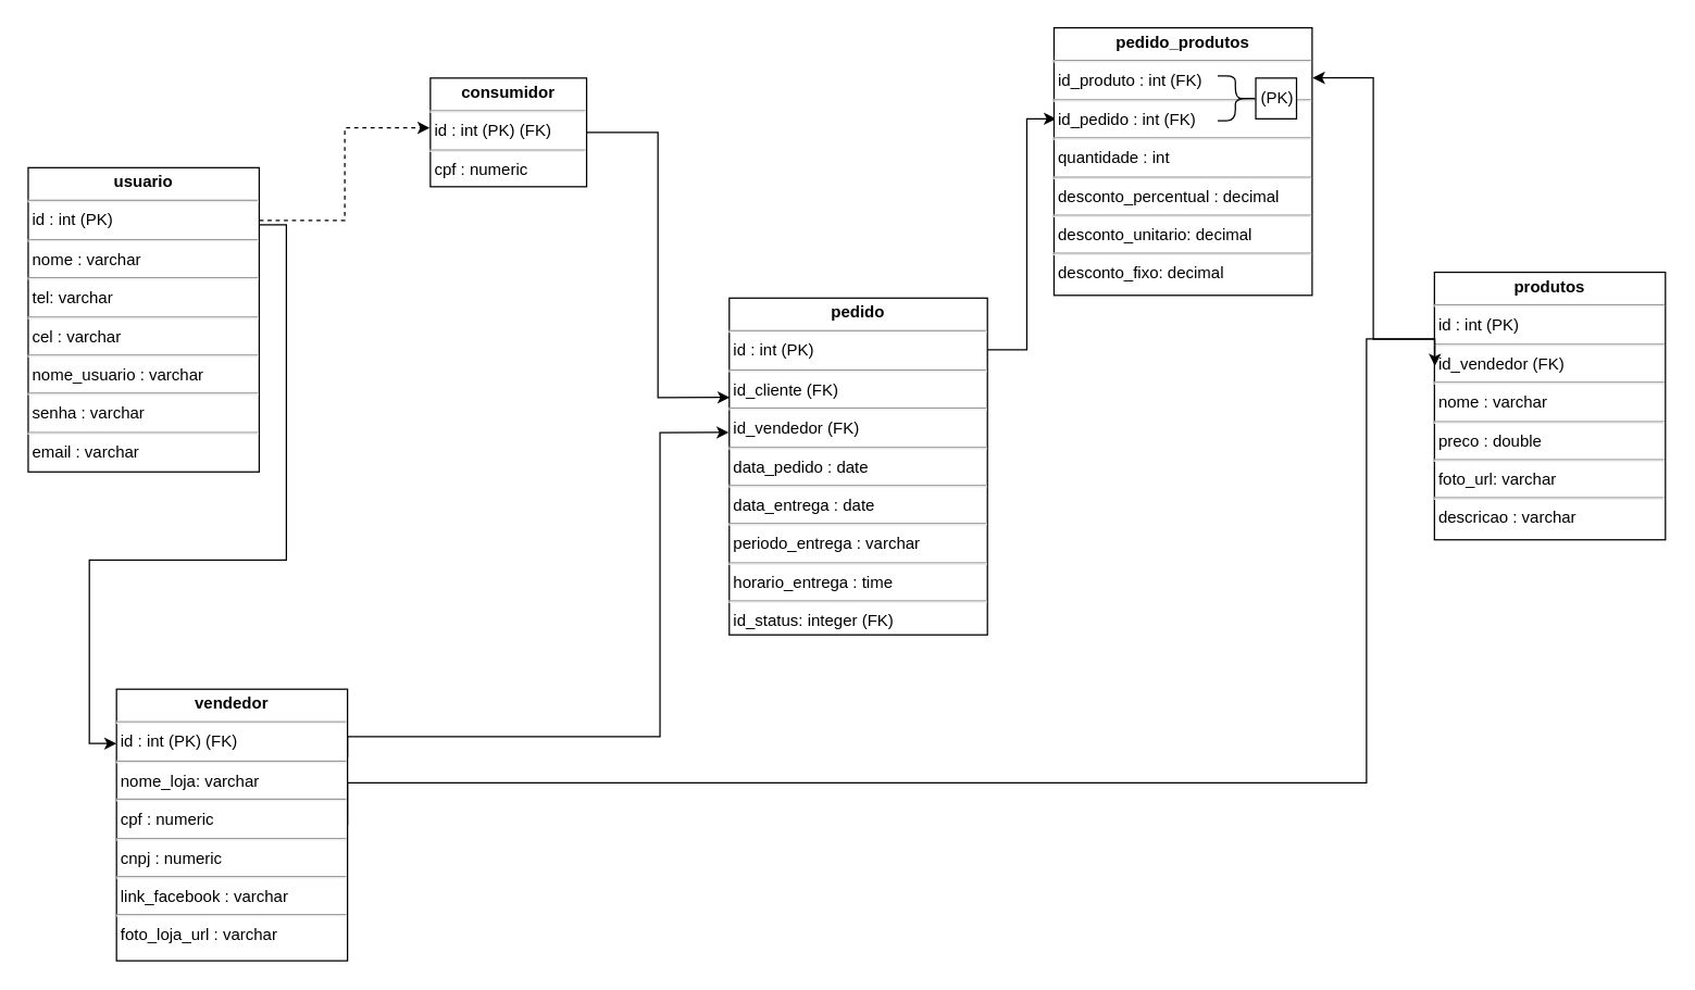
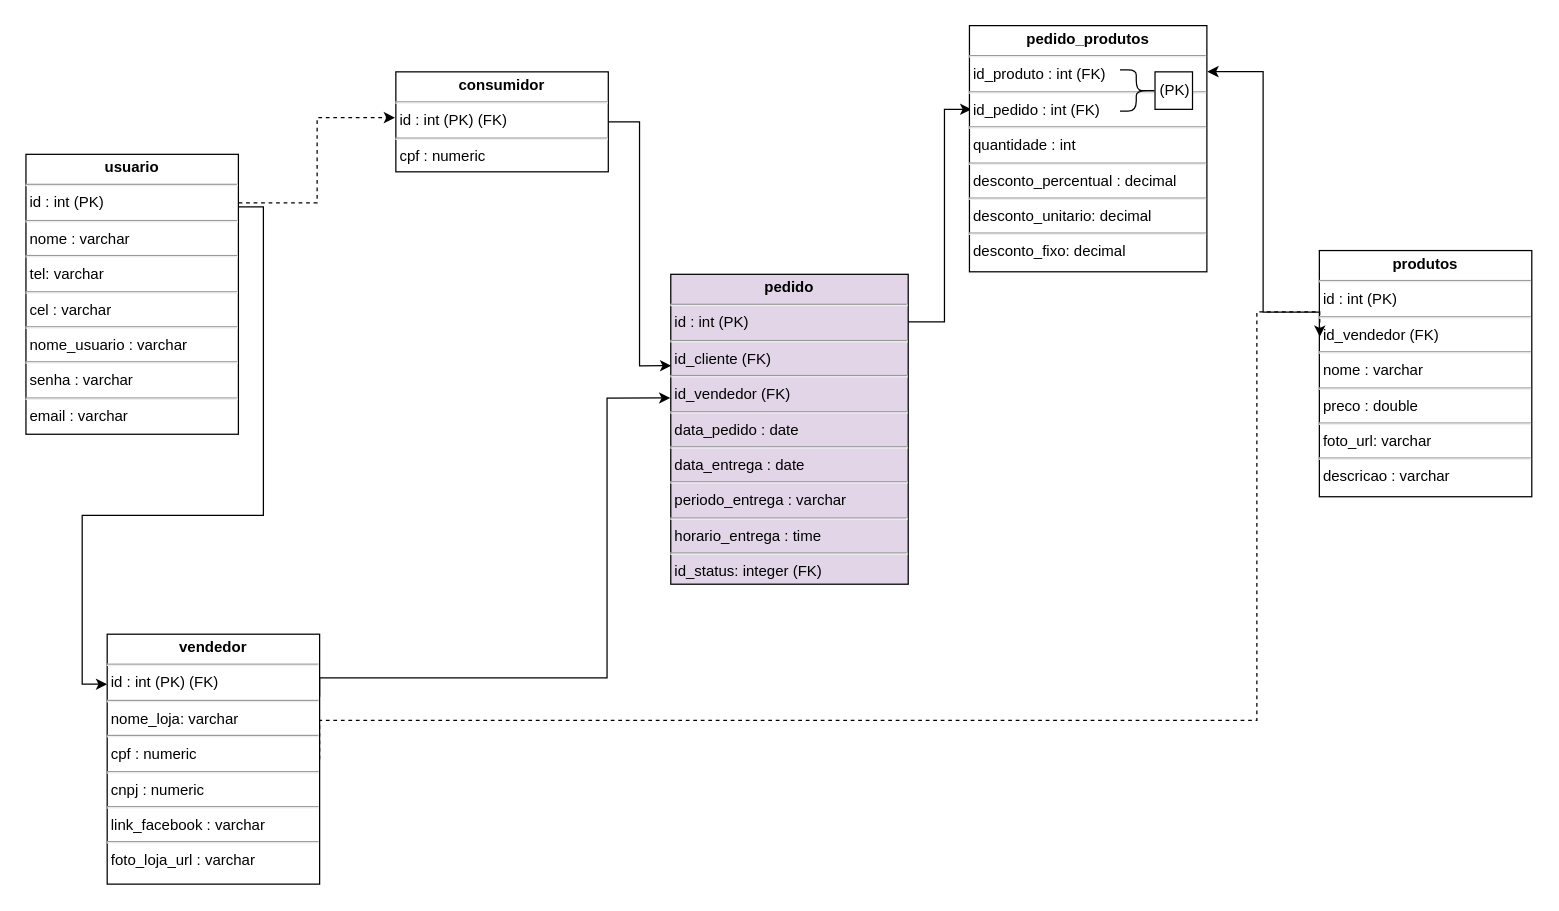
- <mxCell id="10" value="&lt;p style=&quot;margin: 0px ; margin-top: 4px ; text-align: center&quot;&gt;&lt;b&gt;consumidor&lt;/b&gt;&lt;/p&gt;&lt;hr&gt;&amp;nbsp;id : int (PK) (FK)&lt;hr&gt;&amp;nbsp;cpf : numeric" style="verticalAlign=top;align=left;overflow=fill;fontSize=12;fontFamily=Helvetica;html=1;" parent="1" vertex="1"><mxGeometry x="316" y="57" width="115" height="80" as="geometry" /></mxCell>
+ <mxCell id="10" value="&lt;p style=&quot;margin: 0px ; margin-top: 4px ; text-align: center&quot;&gt;&lt;b&gt;consumidor&lt;/b&gt;&lt;/p&gt;&lt;hr&gt;&amp;nbsp;id : int (PK) (FK)&lt;hr&gt;&amp;nbsp;cpf : numeric" style="verticalAlign=top;align=left;overflow=fill;fontSize=12;fontFamily=Helvetica;html=1;" parent="1" vertex="1"><mxGeometry x="316" y="57" width="170" height="80" as="geometry" /></mxCell>
- <mxCell id="3" value="&lt;p style=&quot;margin: 0px ; margin-top: 4px ; text-align: center&quot;&gt;&lt;b&gt;pedido&lt;/b&gt;&lt;/p&gt;&lt;hr&gt;&amp;nbsp;id : int (PK)&amp;nbsp;&lt;hr&gt;&amp;nbsp;id_cliente (FK)&lt;hr&gt;&amp;nbsp;id_vendedor (FK)&lt;hr&gt;&amp;nbsp;data_pedido : date&lt;hr&gt;&amp;nbsp;data_entrega : date&lt;hr&gt;&amp;nbsp;periodo_entrega : varchar&lt;hr&gt;&amp;nbsp;horario_entrega : time&lt;hr&gt;&amp;nbsp;id_status: integer (FK)" style="verticalAlign=top;align=left;overflow=fill;fontSize=12;fontFamily=Helvetica;html=1;" parent="1" vertex="1"><mxGeometry x="536" y="219" width="190" height="248" as="geometry" /></mxCell>
+ <mxCell id="3" value="&lt;p style=&quot;margin: 0px ; margin-top: 4px ; text-align: center&quot;&gt;&lt;b&gt;pedido&lt;/b&gt;&lt;/p&gt;&lt;hr&gt;&amp;nbsp;id : int (PK)&amp;nbsp;&lt;hr&gt;&amp;nbsp;id_cliente (FK)&lt;hr&gt;&amp;nbsp;id_vendedor (FK)&lt;hr&gt;&amp;nbsp;data_pedido : date&lt;hr&gt;&amp;nbsp;data_entrega : date&lt;hr&gt;&amp;nbsp;periodo_entrega : varchar&lt;hr&gt;&amp;nbsp;horario_entrega : time&lt;hr&gt;&amp;nbsp;id_status: integer (FK)" style="verticalAlign=top;align=left;overflow=fill;fontSize=12;fontFamily=Helvetica;html=1;fillColor=#e1d5e7;" parent="1" vertex="1"><mxGeometry x="536" y="219" width="190" height="248" as="geometry" /></mxCell>
- <mxCell id="12" style="edgeStyle=orthogonalEdgeStyle;rounded=0;orthogonalLoop=1;jettySize=auto;html=1;exitX=1;exitY=0.5;exitDx=0;exitDy=0;entryX=0.002;entryY=0.35;entryDx=0;entryDy=0;entryPerimeter=0;" parent="1" source="13" target="7" edge="1"><mxGeometry relative="1" as="geometry"><mxPoint x="1035" y="248" as="targetPoint" /><Array as="points"><mxPoint x="255" y="576" /><mxPoint x="1005" y="576" /><mxPoint x="1005" y="249" /></Array></mxGeometry></mxCell>
+ <mxCell id="12" style="edgeStyle=orthogonalEdgeStyle;rounded=0;orthogonalLoop=1;jettySize=auto;html=1;exitX=1;exitY=0.5;exitDx=0;exitDy=0;entryX=0.002;entryY=0.35;entryDx=0;entryDy=0;entryPerimeter=0;dashed=1;" parent="1" source="13" target="7" edge="1"><mxGeometry relative="1" as="geometry"><mxPoint x="1035" y="248" as="targetPoint" /><Array as="points"><mxPoint x="255" y="576" /><mxPoint x="1005" y="576" /><mxPoint x="1005" y="249" /></Array></mxGeometry></mxCell>
